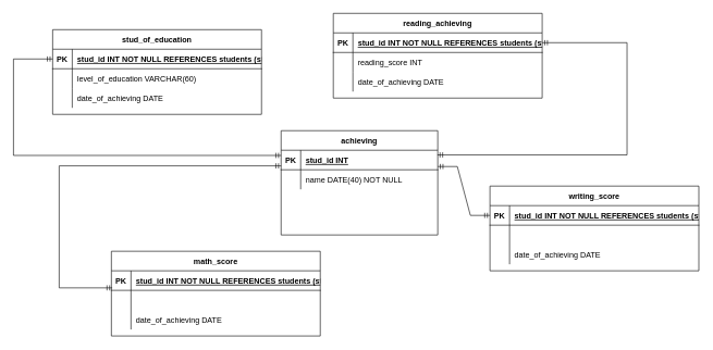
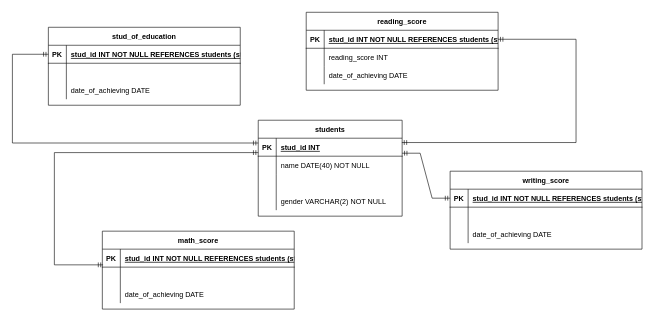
- <mxCell id="33" value="reading_achieving" style="shape=table;startSize=30;container=1;collapsible=1;childLayout=tableLayout;fixedRows=1;rowLines=0;fontStyle=1;align=center;resizeLast=1;" vertex="1" parent="1"><mxGeometry x="510" y="20" width="320" height="130" as="geometry" /></mxCell>
+ <mxCell id="33" value="reading_score" style="shape=table;startSize=30;container=1;collapsible=1;childLayout=tableLayout;fixedRows=1;rowLines=0;fontStyle=1;align=center;resizeLast=1;" vertex="1" parent="1"><mxGeometry x="510" y="20" width="320" height="130" as="geometry" /></mxCell>
- <mxCell id="20" value="level_of_education VARCHAR(60)" style="shape=partialRectangle;overflow=hidden;connectable=0;fillColor=none;top=0;left=0;bottom=0;right=0;align=left;spacingLeft=6;" vertex="1" parent="18"><mxGeometry x="30" width="290" height="30" as="geometry"><mxRectangle width="290" height="30" as="alternateBounds" /></mxGeometry></mxCell>
- <mxCell id="2" value="achieving" style="shape=table;startSize=30;container=1;collapsible=1;childLayout=tableLayout;fixedRows=1;rowLines=0;fontStyle=1;align=center;resizeLast=1;" vertex="1" parent="1"><mxGeometry x="430" y="200" width="240" height="160" as="geometry" /></mxCell>
+ <mxCell id="2" value="students" style="shape=table;startSize=30;container=1;collapsible=1;childLayout=tableLayout;fixedRows=1;rowLines=0;fontStyle=1;align=center;resizeLast=1;" vertex="1" parent="1"><mxGeometry x="430" y="200" width="240" height="160" as="geometry" /></mxCell>
+ <mxCell id="13" value="gender VARCHAR(2) NOT NULL" style="shape=partialRectangle;overflow=hidden;connectable=0;fillColor=none;top=0;left=0;bottom=0;right=0;align=left;spacingLeft=6;" vertex="1" parent="11"><mxGeometry x="30" width="210" height="30" as="geometry"><mxRectangle width="210" height="30" as="alternateBounds" /></mxGeometry></mxCell>
